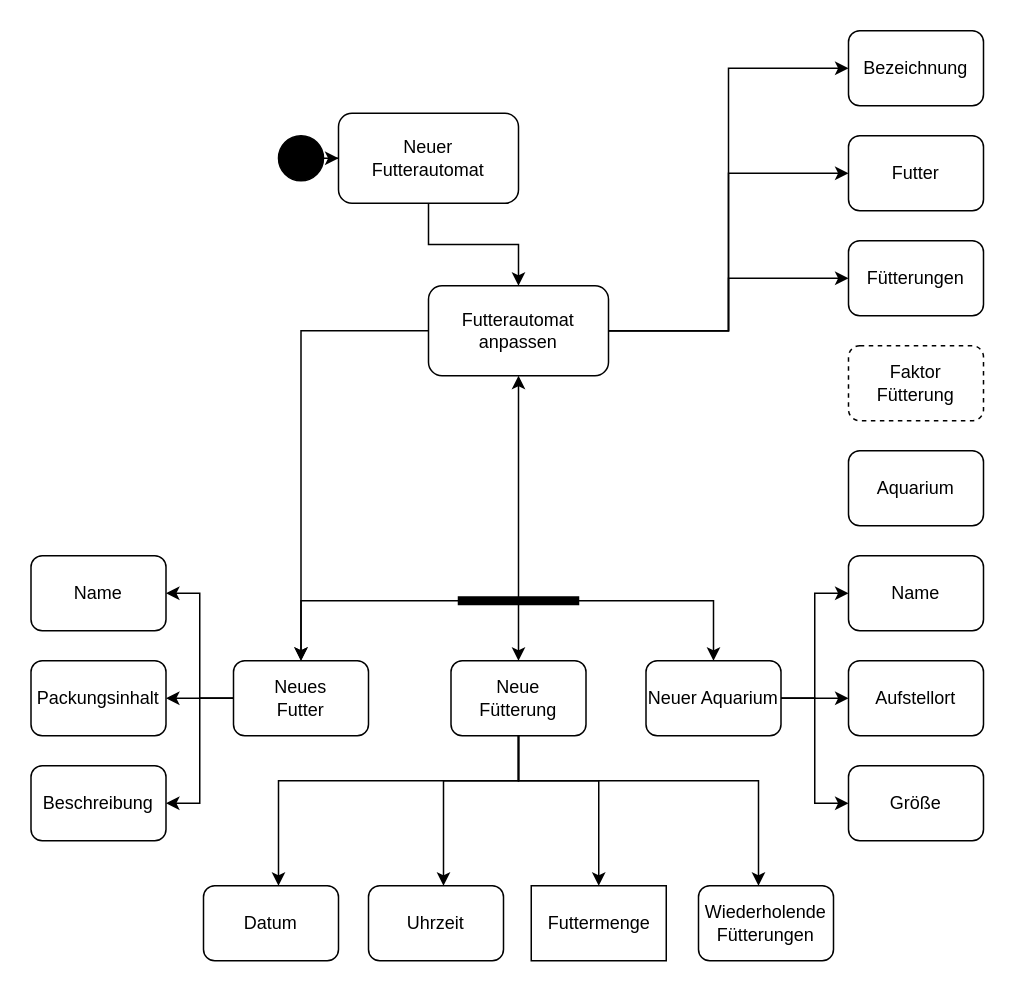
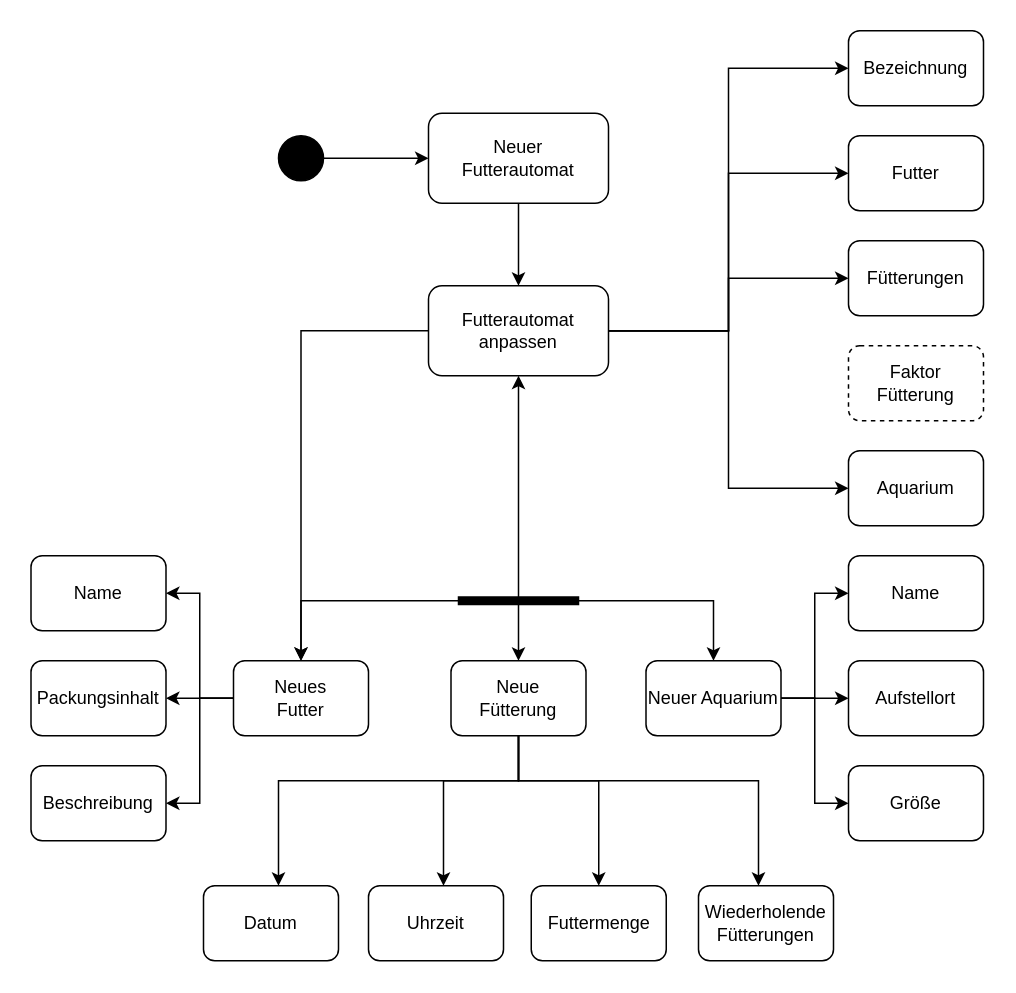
- <mxCell id="5" value="Neuer &lt;br&gt;Futterautomat" style="rounded=1;whiteSpace=wrap;html=1;" vertex="1" parent="1"><mxGeometry x="225" y="75" width="120" height="60" as="geometry" /></mxCell>
+ <mxCell id="5" value="Neuer &lt;br&gt;Futterautomat" style="rounded=1;whiteSpace=wrap;html=1;" vertex="1" parent="1"><mxGeometry x="285" y="75" width="120" height="60" as="geometry" /></mxCell>
+ <mxCell id="10" style="edgeStyle=orthogonalEdgeStyle;rounded=0;orthogonalLoop=1;jettySize=auto;html=1;entryX=0;entryY=0.5;entryDx=0;entryDy=0;" edge="1" parent="1" source="11" target="25"><mxGeometry relative="1" as="geometry" /></mxCell>
- <mxCell id="43" value="Futtermenge" style="whiteSpace=wrap;html=1;rounded=0;" vertex="1" parent="1"><mxGeometry x="353.5" y="590" width="90" height="50" as="geometry" /></mxCell>
+ <mxCell id="43" value="Futtermenge" style="rounded=1;whiteSpace=wrap;html=1;" vertex="1" parent="1"><mxGeometry x="353.5" y="590" width="90" height="50" as="geometry" /></mxCell>
